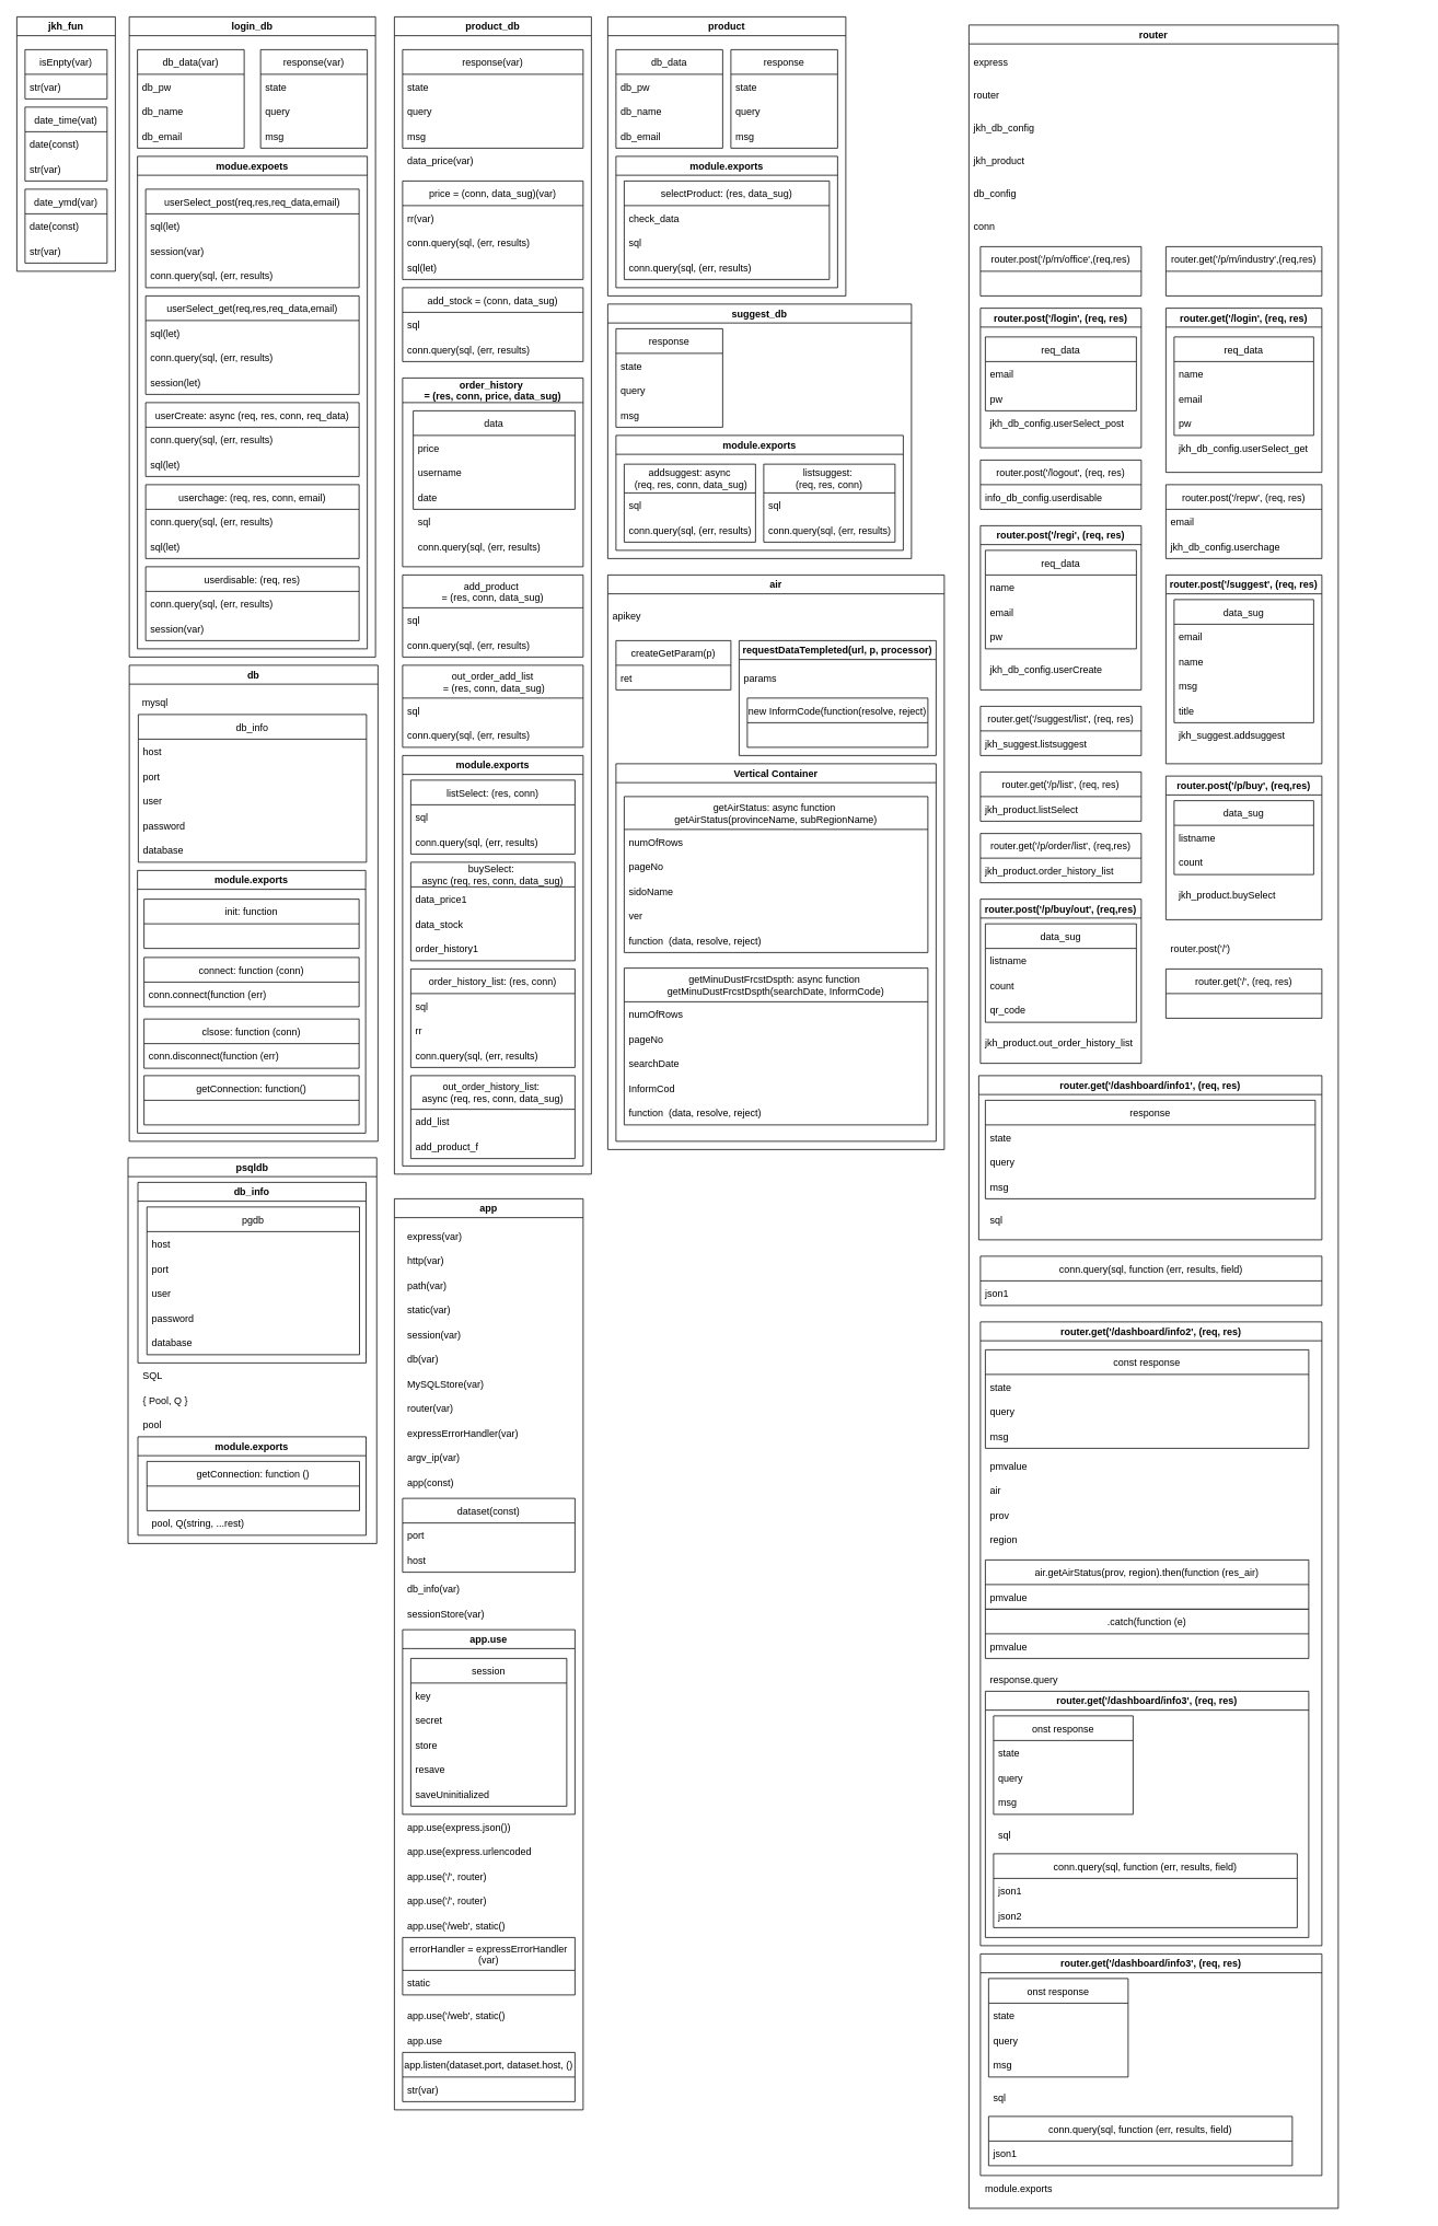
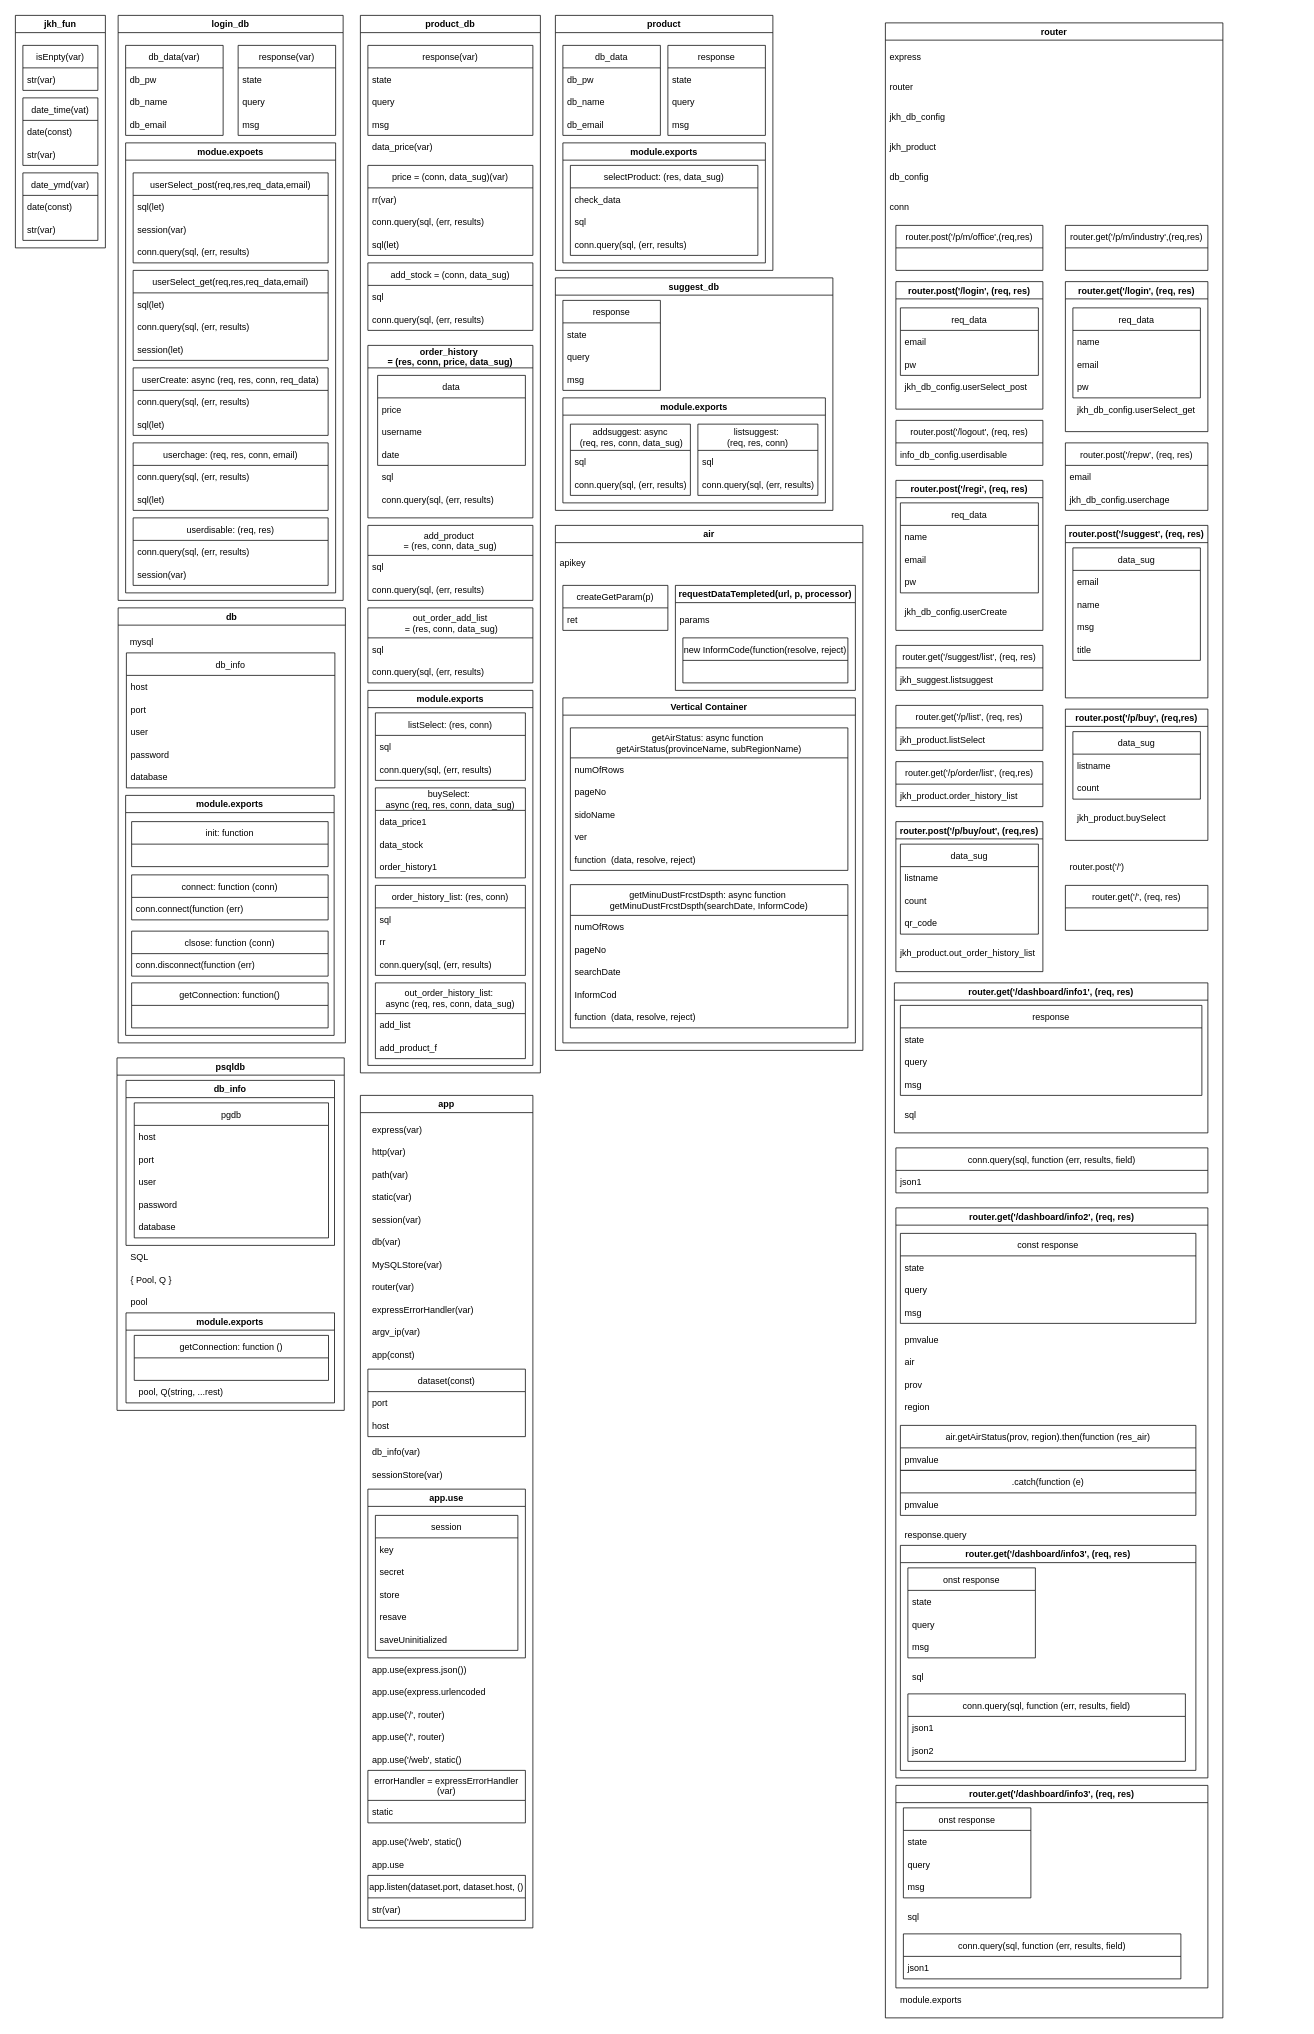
- <mxCell id="162" value="jkh_suggest.addsuggest" style="text;strokeColor=none;fillColor=none;align=left;verticalAlign=middle;spacingLeft=4;spacingRight=4;overflow=hidden;points=[[0,0.5],[1,0.5]];portConstraint=eastwest;rotatable=0;" vertex="1" parent="156"><mxGeometry x="10" y="180" width="170" height="30" as="geometry" /></mxCell>
